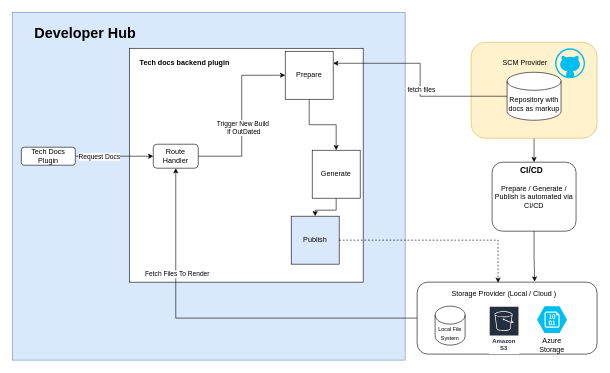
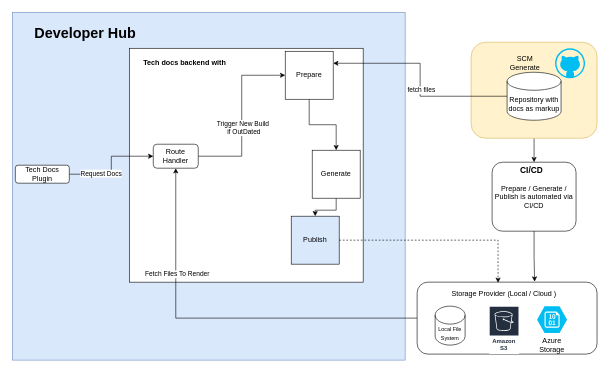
- <mxCell id="7" value="&lt;b&gt;Tech docs backend plugin&lt;/b&gt;" style="text;html=1;align=center;verticalAlign=middle;whiteSpace=wrap;rounded=0;" vertex="1" parent="1"><mxGeometry x="225" y="90" width="165" height="30" as="geometry" /></mxCell>
+ <mxCell id="7" value="&lt;b&gt;Tech docs backend with&lt;/b&gt;" style="text;html=1;align=center;verticalAlign=middle;whiteSpace=wrap;rounded=0;" vertex="1" parent="1"><mxGeometry x="225" y="90" width="165" height="30" as="geometry" /></mxCell>
- <mxCell id="11" value="SCM Provider" style="text;html=1;align=center;verticalAlign=middle;whiteSpace=wrap;rounded=0;" vertex="1" parent="1"><mxGeometry x="835" y="90" width="80" height="30" as="geometry" /></mxCell>
+ <mxCell id="11" value="SCM Generate" style="text;html=1;align=center;verticalAlign=middle;whiteSpace=wrap;rounded=0;" vertex="1" parent="1"><mxGeometry x="835" y="90" width="80" height="30" as="geometry" /></mxCell>
- <mxCell id="28" value="Tech Docs Plugin" style="rounded=1;whiteSpace=wrap;html=1;" vertex="1" parent="1"><mxGeometry x="35" y="245" width="90" height="30" as="geometry" /></mxCell>
+ <mxCell id="28" value="Tech Docs Plugin" style="rounded=1;whiteSpace=wrap;html=1;" vertex="1" parent="1"><mxGeometry x="25" y="275" width="90" height="30" as="geometry" /></mxCell>
